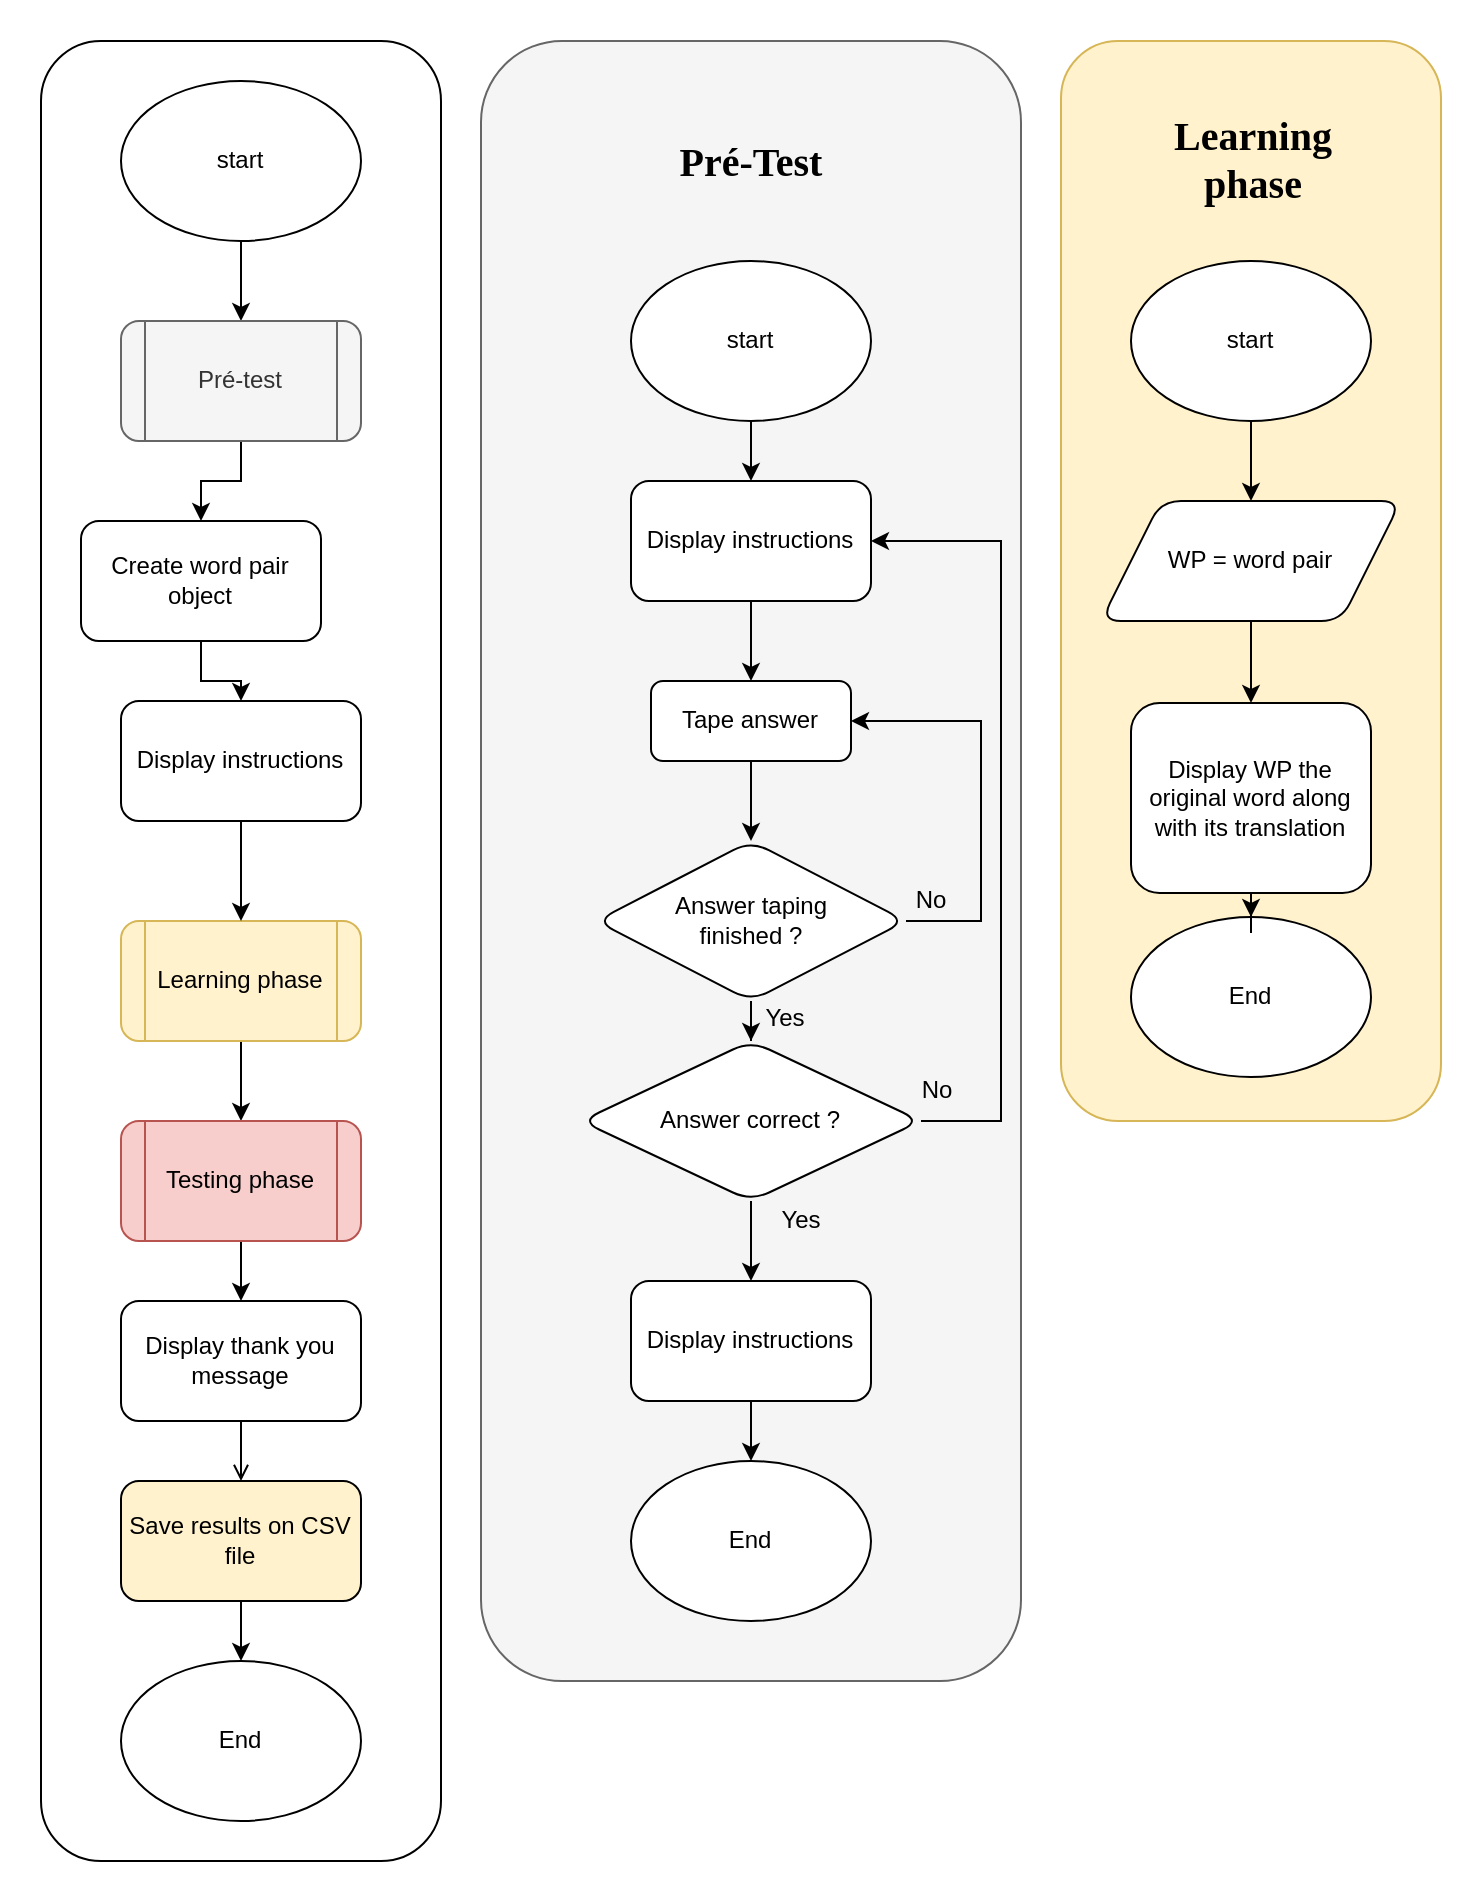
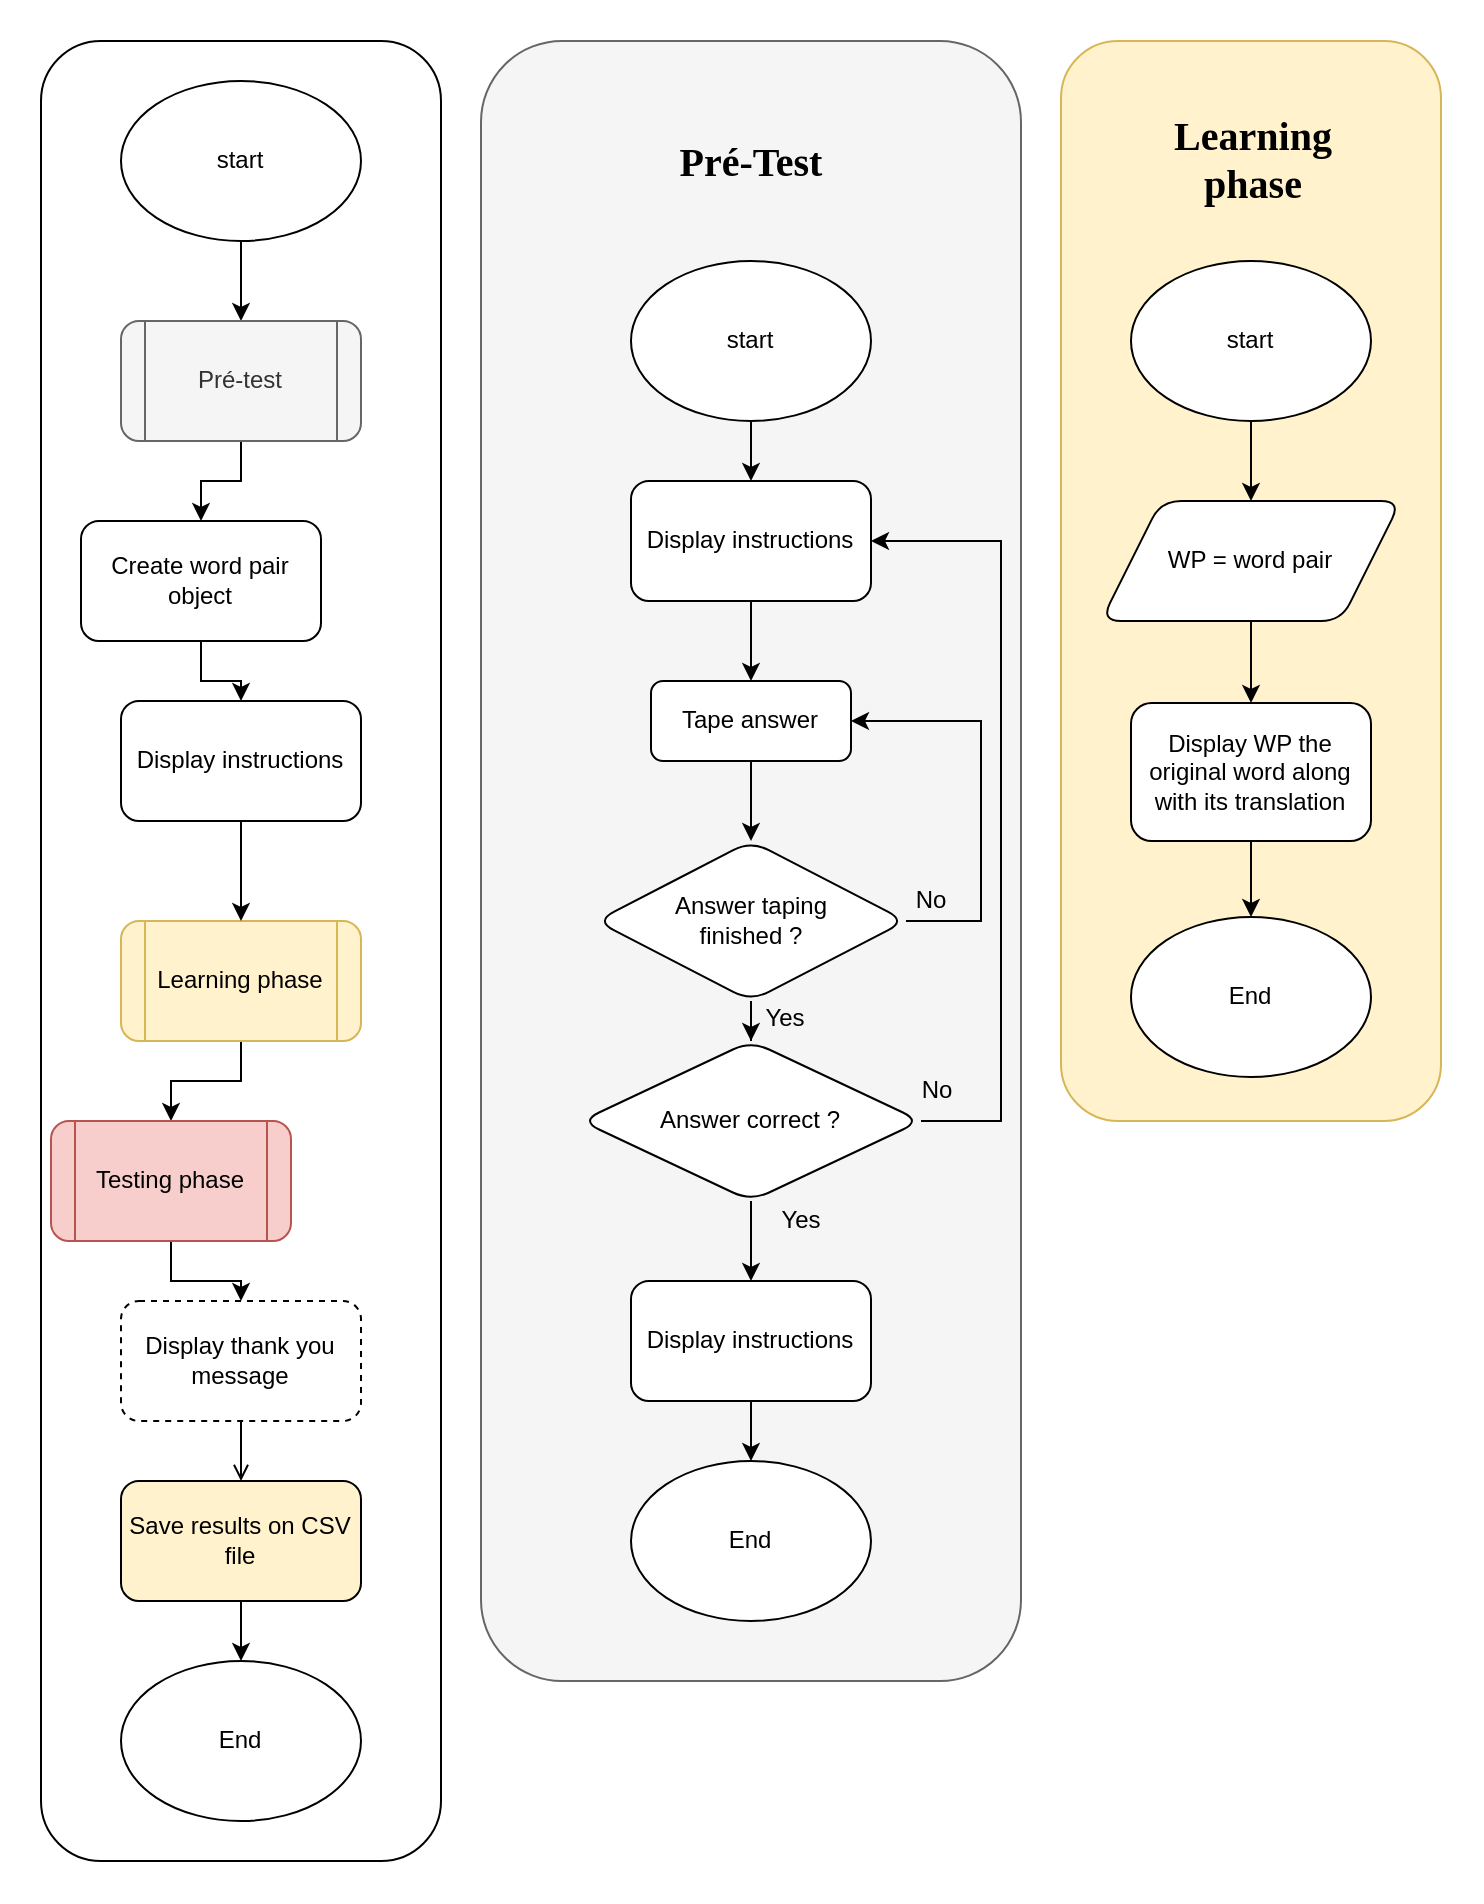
- <mxCell id="45" value="Display WP the original word along with its translation" style="rounded=1;whiteSpace=wrap;html=1;" vertex="1" parent="1"><mxGeometry x="565" y="351" width="120" height="95" as="geometry" /></mxCell>
+ <mxCell id="45" value="Display WP the original word along with its translation" style="rounded=1;whiteSpace=wrap;html=1;" vertex="1" parent="1"><mxGeometry x="565" y="351" width="120" height="69" as="geometry" /></mxCell>
- <mxCell id="18" value="Testing phase" style="shape=process;whiteSpace=wrap;html=1;backgroundOutline=1;rounded=1;fillColor=#f8cecc;strokeColor=#b85450;" vertex="1" parent="1"><mxGeometry x="60" y="560" width="120" height="60" as="geometry" /></mxCell>
+ <mxCell id="18" value="Testing phase" style="shape=process;whiteSpace=wrap;html=1;backgroundOutline=1;rounded=1;fillColor=#f8cecc;strokeColor=#b85450;" vertex="1" parent="1"><mxGeometry x="25" y="560" width="120" height="60" as="geometry" /></mxCell>
- <mxCell id="20" value="Display thank you message" style="rounded=1;whiteSpace=wrap;html=1;" vertex="1" parent="1"><mxGeometry x="60" y="650" width="120" height="60" as="geometry" /></mxCell>
+ <mxCell id="20" value="Display thank you message" style="rounded=1;whiteSpace=wrap;html=1;dashed=1;" vertex="1" parent="1"><mxGeometry x="60" y="650" width="120" height="60" as="geometry" /></mxCell>
